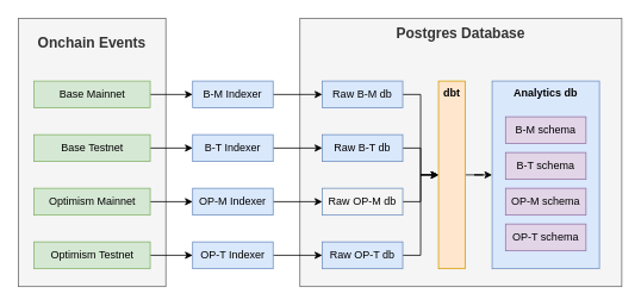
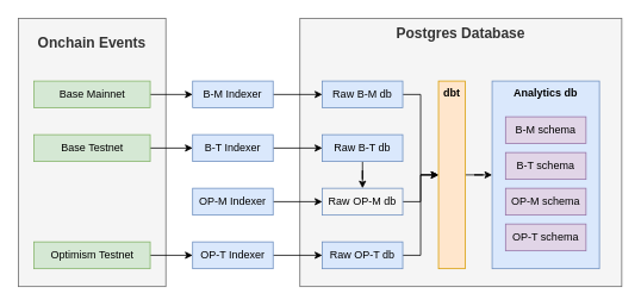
- <mxCell id="22" value="" style="edgeStyle=orthogonalEdgeStyle;rounded=0;orthogonalLoop=1;jettySize=auto;html=1;" edge="1" parent="1" source="23" target="29"><mxGeometry relative="1" as="geometry" /></mxCell>
+ <mxCell id="22" value="" style="edgeStyle=orthogonalEdgeStyle;rounded=0;orthogonalLoop=1;jettySize=auto;html=1;" edge="1" parent="1" source="23" target="25"><mxGeometry relative="1" as="geometry" /></mxCell>
- <mxCell id="8" value="Optimism Mainnet" style="rounded=0;whiteSpace=wrap;html=1;fillColor=#d5e8d4;strokeColor=#82b366;" vertex="1" parent="1"><mxGeometry x="37.5" y="210" width="130" height="30" as="geometry" /></mxCell>
- <mxCell id="7" value="" style="edgeStyle=orthogonalEdgeStyle;rounded=0;orthogonalLoop=1;jettySize=auto;html=1;" edge="1" parent="1" source="8" target="17"><mxGeometry relative="1" as="geometry" /></mxCell>
